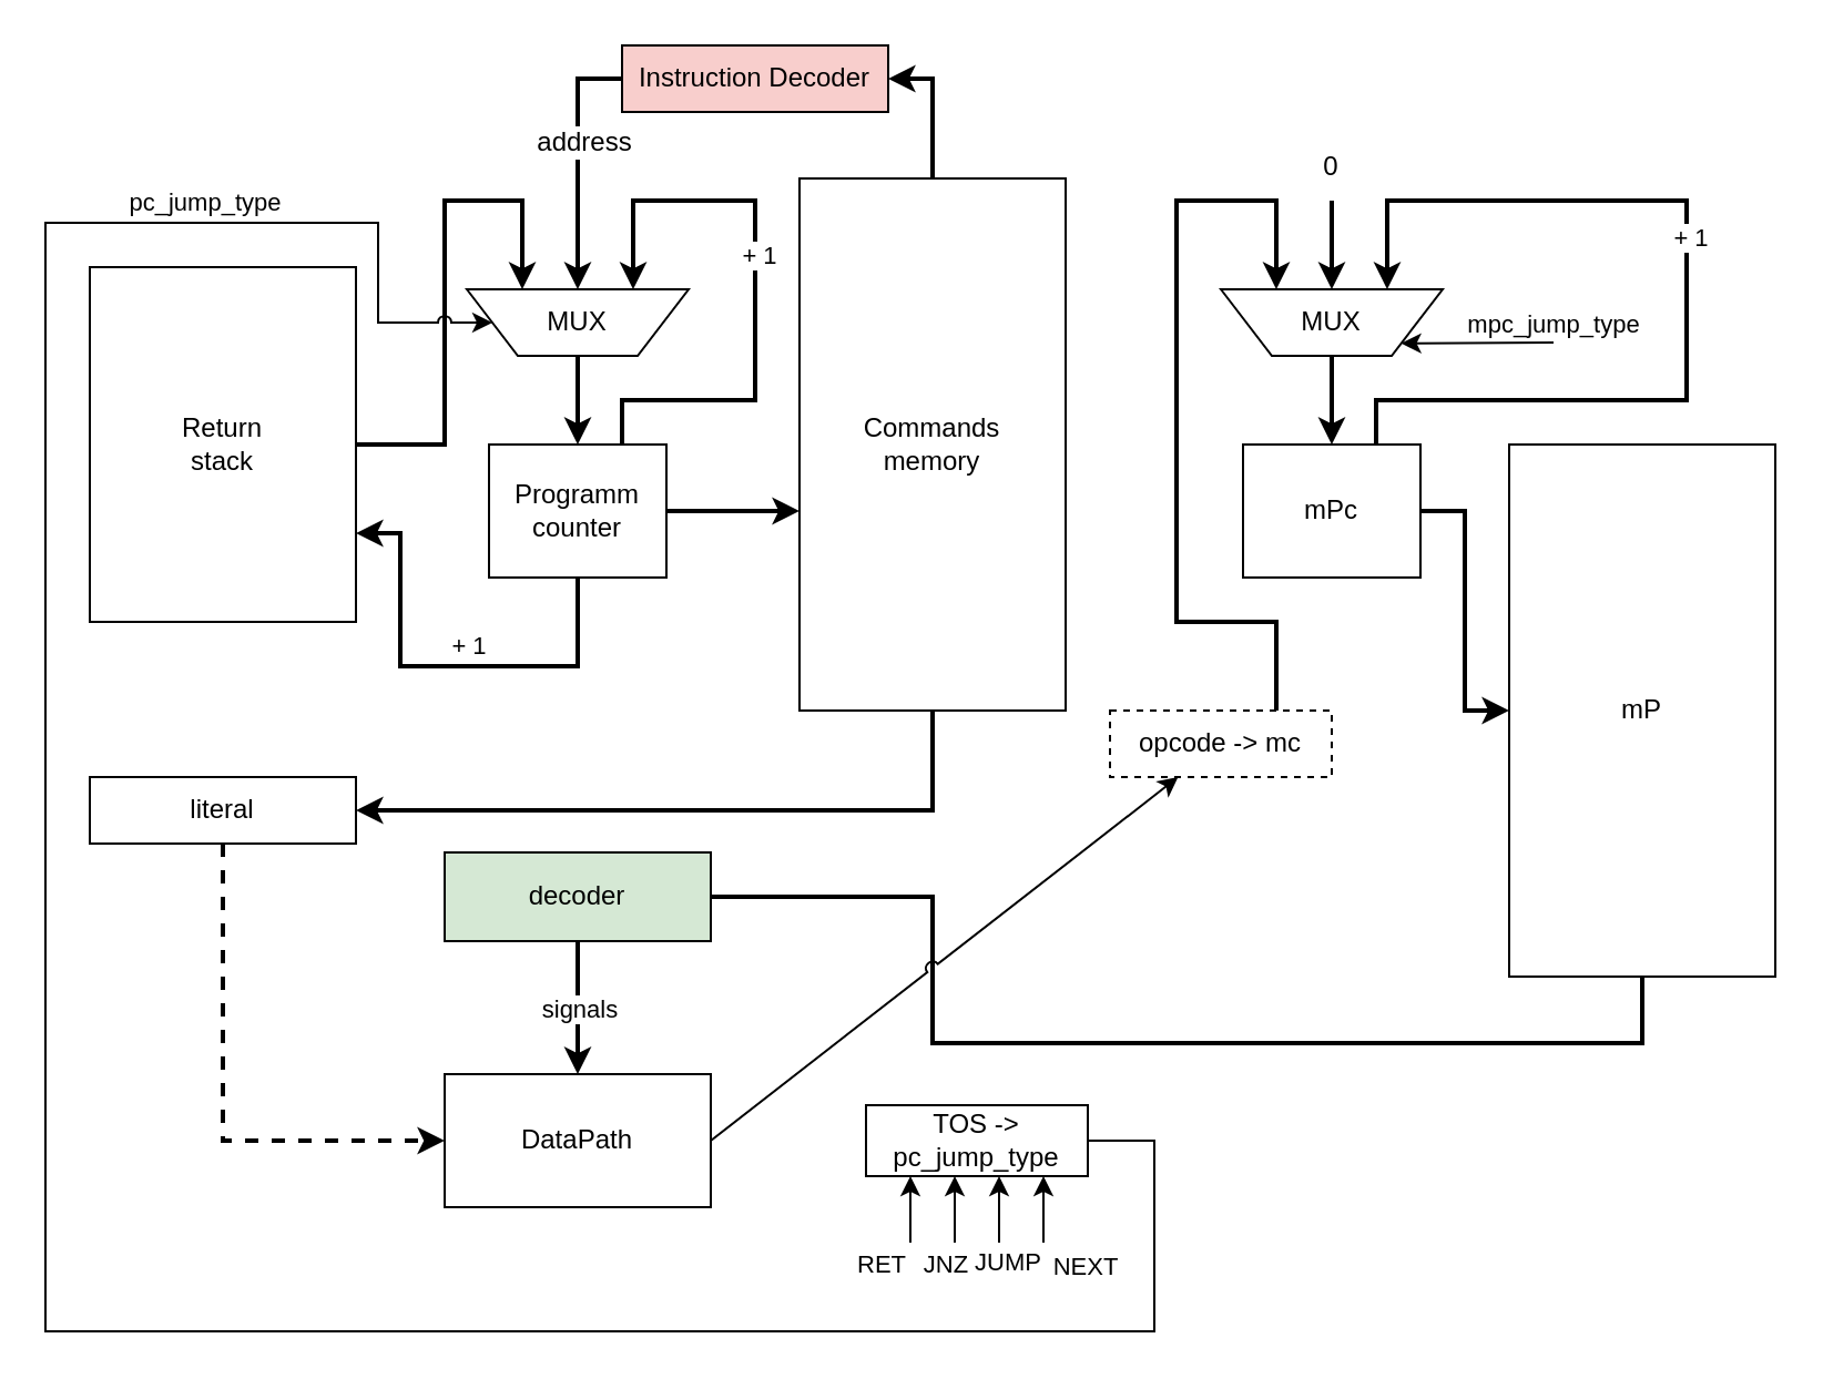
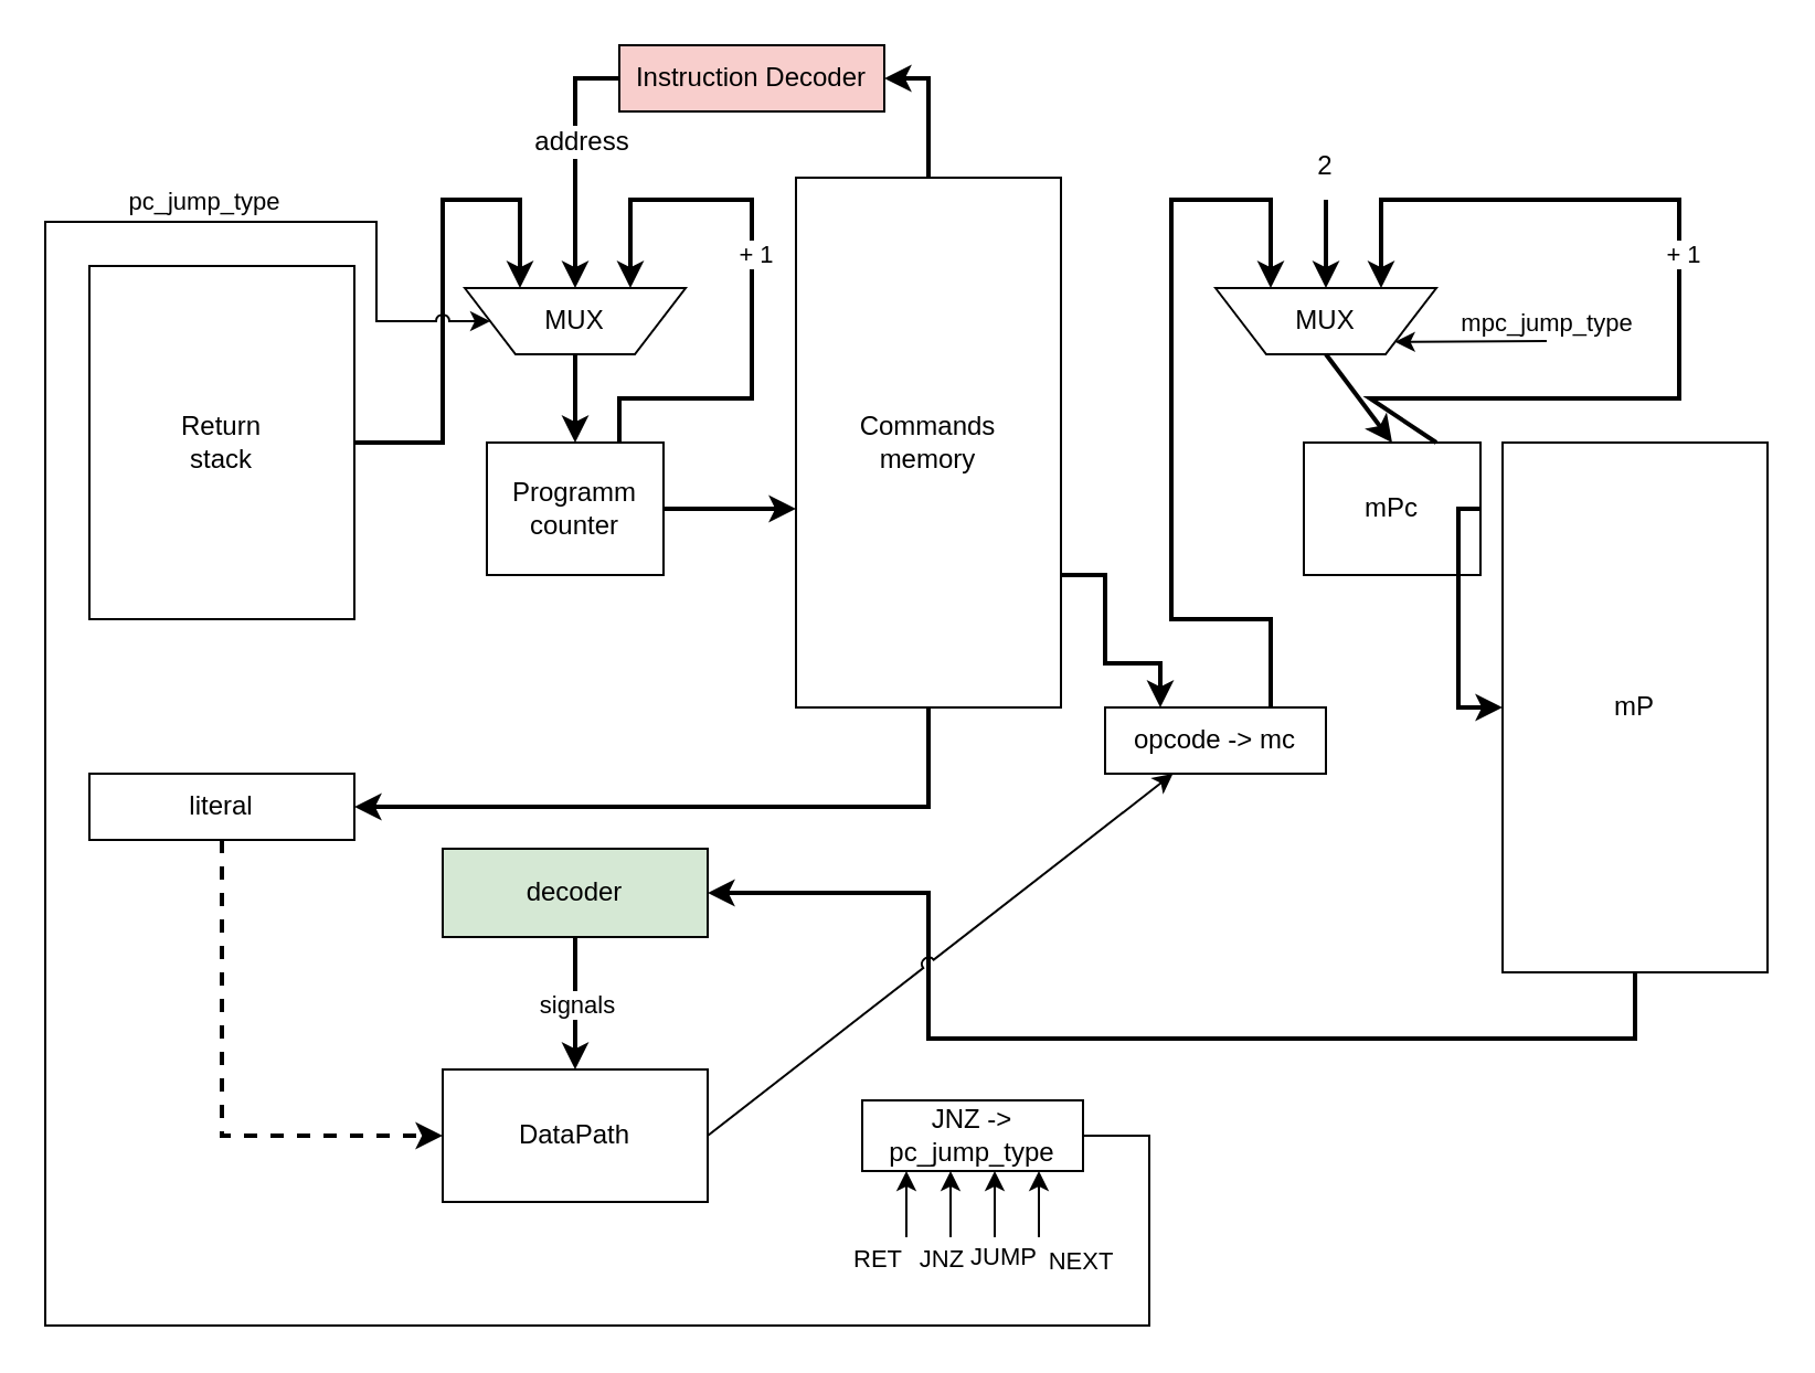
- <mxCell id="18" value="0" style="text;html=1;strokeColor=none;fillColor=none;align=center;verticalAlign=middle;whiteSpace=wrap;rounded=0;strokeWidth=2;" parent="1" vertex="1"><mxGeometry x="590" y="60" width="20" height="30" as="geometry" /></mxCell>
+ <mxCell id="18" value="2" style="text;html=1;strokeColor=none;fillColor=none;align=center;verticalAlign=middle;whiteSpace=wrap;rounded=0;strokeWidth=2;" parent="1" vertex="1"><mxGeometry x="590" y="60" width="20" height="30" as="geometry" /></mxCell>
- <mxCell id="6" value="mPc" style="rounded=0;whiteSpace=wrap;html=1;" parent="1" vertex="1"><mxGeometry x="560" y="200" width="80" height="60" as="geometry" /></mxCell>
+ <mxCell id="6" value="mPc" style="rounded=0;whiteSpace=wrap;html=1;" parent="1" vertex="1"><mxGeometry x="590" y="200" width="80" height="60" as="geometry" /></mxCell>
+ <mxCell id="20" value="" style="endArrow=classic;html=1;rounded=0;exitX=1;exitY=0.75;exitDx=0;exitDy=0;entryX=0.25;entryY=0;entryDx=0;entryDy=0;strokeWidth=2;" parent="1" source="4" target="19" edge="1"><mxGeometry width="50" height="50" relative="1" as="geometry"><mxPoint x="510" y="300" as="sourcePoint" /><mxPoint x="560" y="250" as="targetPoint" /><Array as="points"><mxPoint x="500" y="260" /><mxPoint x="500" y="300" /><mxPoint x="525" y="300" /></Array></mxGeometry></mxCell>
- <mxCell id="23" value="" style="endArrow=classic;html=1;rounded=0;entryX=1;entryY=0.75;entryDx=0;entryDy=0;exitX=0.5;exitY=1;exitDx=0;exitDy=0;strokeWidth=2;" parent="1" source="8" target="3" edge="1"><mxGeometry width="50" height="50" relative="1" as="geometry"><mxPoint x="430" y="310" as="sourcePoint" /><mxPoint x="480" y="260" as="targetPoint" /><Array as="points"><mxPoint x="260" y="300" /><mxPoint x="180" y="300" /><mxPoint x="180" y="240" /></Array></mxGeometry></mxCell>
- <mxCell id="24" value="+ 1" style="edgeLabel;html=1;align=center;verticalAlign=middle;resizable=0;points=[];" parent="23" vertex="1" connectable="0"><mxGeometry x="0.036" y="1" relative="1" as="geometry"><mxPoint x="14" y="-11" as="offset" /></mxGeometry></mxCell>
- <mxCell id="19" value="opcode -&amp;gt; mc" style="rounded=0;whiteSpace=wrap;html=1;dashed=1;" parent="1" vertex="1"><mxGeometry x="500" y="320" width="100" height="30" as="geometry" /></mxCell>
+ <mxCell id="19" value="opcode -&amp;gt; mc" style="rounded=0;whiteSpace=wrap;html=1;" parent="1" vertex="1"><mxGeometry x="500" y="320" width="100" height="30" as="geometry" /></mxCell>
- <mxCell id="12" value="" style="endArrow=none;html=1;rounded=0;exitX=0.5;exitY=1;exitDx=0;exitDy=0;entryX=1;entryY=0.5;entryDx=0;entryDy=0;strokeWidth=2;" parent="1" source="5" target="7" edge="1"><mxGeometry width="50" height="50" relative="1" as="geometry"><mxPoint x="510" y="370" as="sourcePoint" /><mxPoint x="560" y="320" as="targetPoint" /><Array as="points"><mxPoint x="740" y="470" /><mxPoint x="420" y="470" /><mxPoint x="420" y="404" /></Array></mxGeometry></mxCell>
+ <mxCell id="12" value="" style="endArrow=classic;html=1;rounded=0;exitX=0.5;exitY=1;exitDx=0;exitDy=0;entryX=1;entryY=0.5;entryDx=0;entryDy=0;strokeWidth=2;" parent="1" source="5" target="7" edge="1"><mxGeometry width="50" height="50" relative="1" as="geometry"><mxPoint x="510" y="370" as="sourcePoint" /><mxPoint x="560" y="320" as="targetPoint" /><Array as="points"><mxPoint x="740" y="470" /><mxPoint x="420" y="470" /><mxPoint x="420" y="404" /></Array></mxGeometry></mxCell>
- <mxCell id="42" value="TOS -&amp;gt; pc_jump_type" style="rounded=0;whiteSpace=wrap;html=1;" parent="1" vertex="1"><mxGeometry x="390" y="498" width="100" height="32" as="geometry" /></mxCell>
+ <mxCell id="42" value="JNZ -&amp;gt; pc_jump_type" style="rounded=0;whiteSpace=wrap;html=1;" parent="1" vertex="1"><mxGeometry x="390" y="498" width="100" height="32" as="geometry" /></mxCell>
